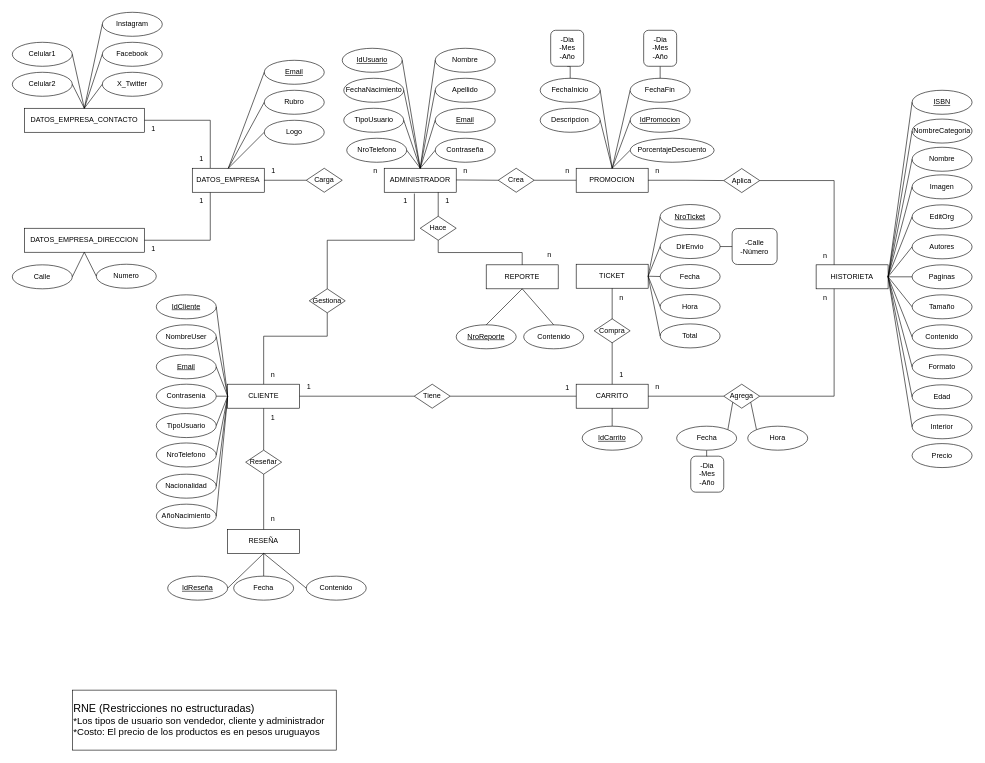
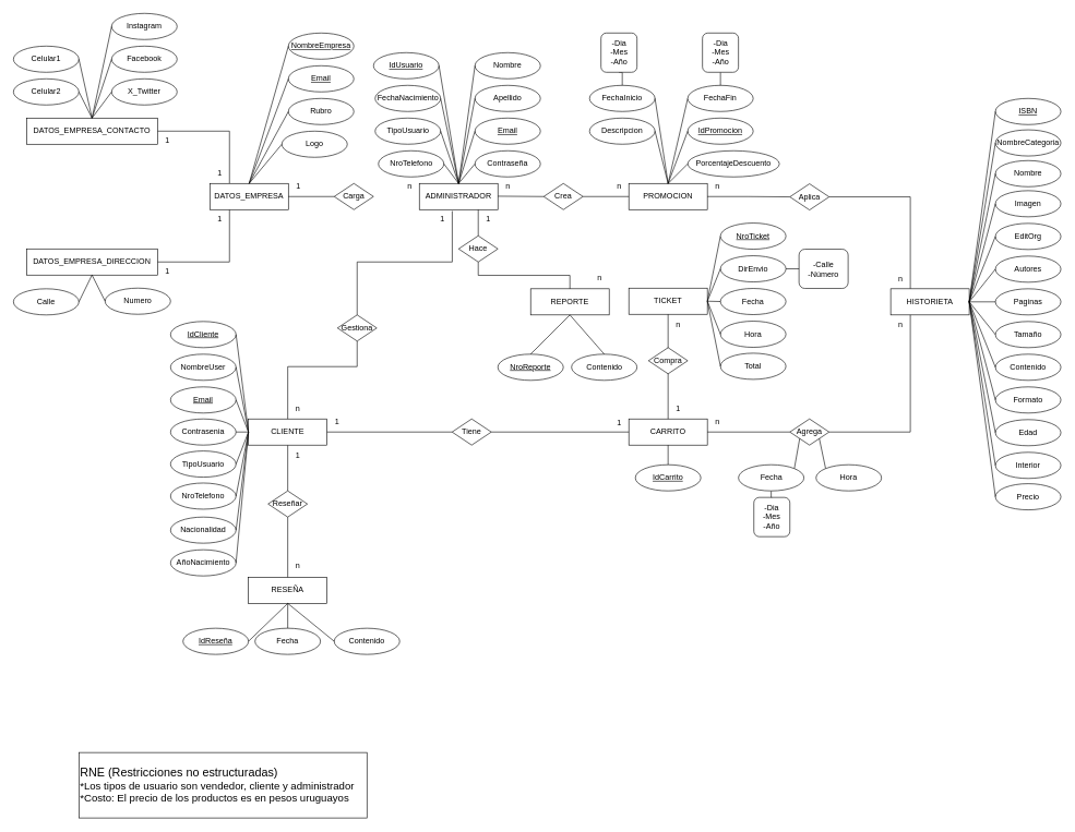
+ <mxCell id="15" value="&lt;u&gt;NombreEmpresa&lt;/u&gt;" style="ellipse;whiteSpace=wrap;html=1;" parent="1" vertex="1"><mxGeometry x="440" y="50" width="100" height="40" as="geometry" /></mxCell>
+ <mxCell id="184" value="" style="orthogonalLoop=1;jettySize=auto;html=1;rounded=0;endArrow=none;endFill=0;entryX=0.5;entryY=0;entryDx=0;entryDy=0;exitX=0;exitY=0.5;exitDx=0;exitDy=0;" edge="1" parent="1" source="15" target="4"><mxGeometry width="100" relative="1" as="geometry"><mxPoint x="180" y="50" as="sourcePoint" /><mxPoint x="150" y="190" as="targetPoint" /></mxGeometry></mxCell>
- <mxCell id="17" value="Logo" style="ellipse;whiteSpace=wrap;html=1;" parent="1" vertex="1"><mxGeometry x="440" y="200" width="100" height="40" as="geometry" /></mxCell>
+ <mxCell id="17" value="Logo" style="ellipse;whiteSpace=wrap;html=1;" parent="1" vertex="1"><mxGeometry x="430" y="200" width="100" height="40" as="geometry" /></mxCell>
+ <mxCell id="126" value="" style="orthogonalLoop=1;jettySize=auto;html=1;rounded=0;endArrow=none;endFill=0;exitX=0;exitY=0.5;exitDx=0;exitDy=0;entryX=1;entryY=0.5;entryDx=0;entryDy=0;" parent="1" source="125" target="14" edge="1"><mxGeometry width="100" relative="1" as="geometry"><mxPoint x="1560" y="868" as="sourcePoint" /><mxPoint x="1500" y="678" as="targetPoint" /></mxGeometry></mxCell>
